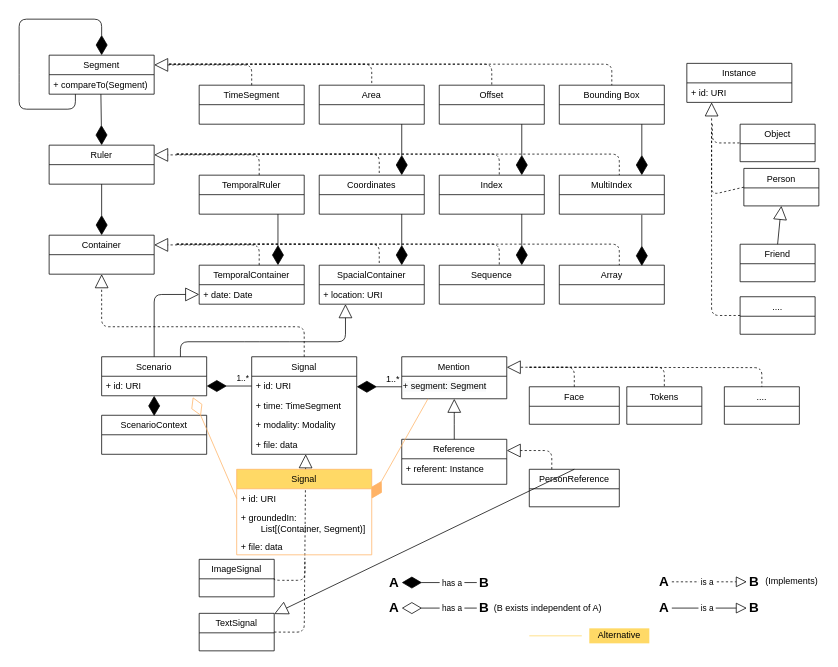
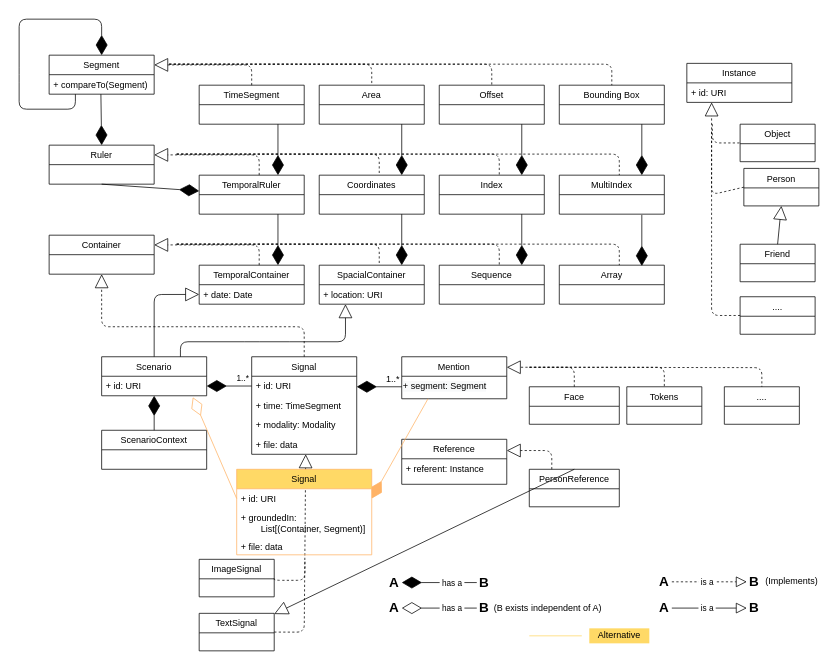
+ <mxCell id="43" value="" style="endArrow=diamondThin;endFill=1;endSize=24;html=1;exitX=0.75;exitY=1;exitDx=0;exitDy=0;entryX=0.75;entryY=0;entryDx=0;entryDy=0;" edge="1" parent="1" source="32" target="26"><mxGeometry width="160" relative="1" as="geometry"><mxPoint x="390" y="180" as="sourcePoint" /><mxPoint x="410" y="180" as="targetPoint" /><Array as="points" /></mxGeometry></mxCell>
- <mxCell id="36" value="" style="endArrow=diamondThin;endFill=1;endSize=24;html=1;exitX=0.5;exitY=1;exitDx=0;exitDy=0;entryX=0.5;entryY=0;entryDx=0;entryDy=0;" edge="1" parent="1" source="25" target="18"><mxGeometry width="160" relative="1" as="geometry"><mxPoint x="630" y="370" as="sourcePoint" /><mxPoint x="790" y="370" as="targetPoint" /></mxGeometry></mxCell>
+ <mxCell id="36" value="" style="endArrow=diamondThin;endFill=1;endSize=24;html=1;exitX=0.5;exitY=1;exitDx=0;exitDy=0;" edge="1" parent="1" source="25" target="26"><mxGeometry width="160" relative="1" as="geometry"><mxPoint x="630" y="370" as="sourcePoint" /><mxPoint x="790" y="370" as="targetPoint" /></mxGeometry></mxCell>
- <mxCell id="9" value="" style="endArrow=block;endSize=16;endFill=0;html=1;entryX=0.5;entryY=1;entryDx=0;entryDy=0;exitX=0.5;exitY=0;exitDx=0;exitDy=0;" parent="1" source="50" target="56" edge="1"><mxGeometry x="-0.2" width="160" relative="1" as="geometry"><mxPoint x="710" y="370" as="sourcePoint" /><mxPoint x="600" y="520" as="targetPoint" /><Array as="points"><mxPoint x="600" y="550" /></Array><mxPoint as="offset" /></mxGeometry></mxCell>
- <mxCell id="16" value="ScenarioContext" style="swimlane;fontStyle=0;childLayout=stackLayout;horizontal=1;startSize=26;fillColor=none;horizontalStack=0;resizeParent=1;resizeParentMax=0;resizeLast=0;collapsible=1;marginBottom=0;" parent="1" vertex="1"><mxGeometry x="130" y="548" width="140" height="52" as="geometry" /></mxCell>
+ <mxCell id="16" value="ScenarioContext" style="swimlane;fontStyle=0;childLayout=stackLayout;horizontal=1;startSize=26;fillColor=none;horizontalStack=0;resizeParent=1;resizeParentMax=0;resizeLast=0;collapsible=1;marginBottom=0;" parent="1" vertex="1"><mxGeometry x="130" y="568" width="140" height="52" as="geometry" /></mxCell>
